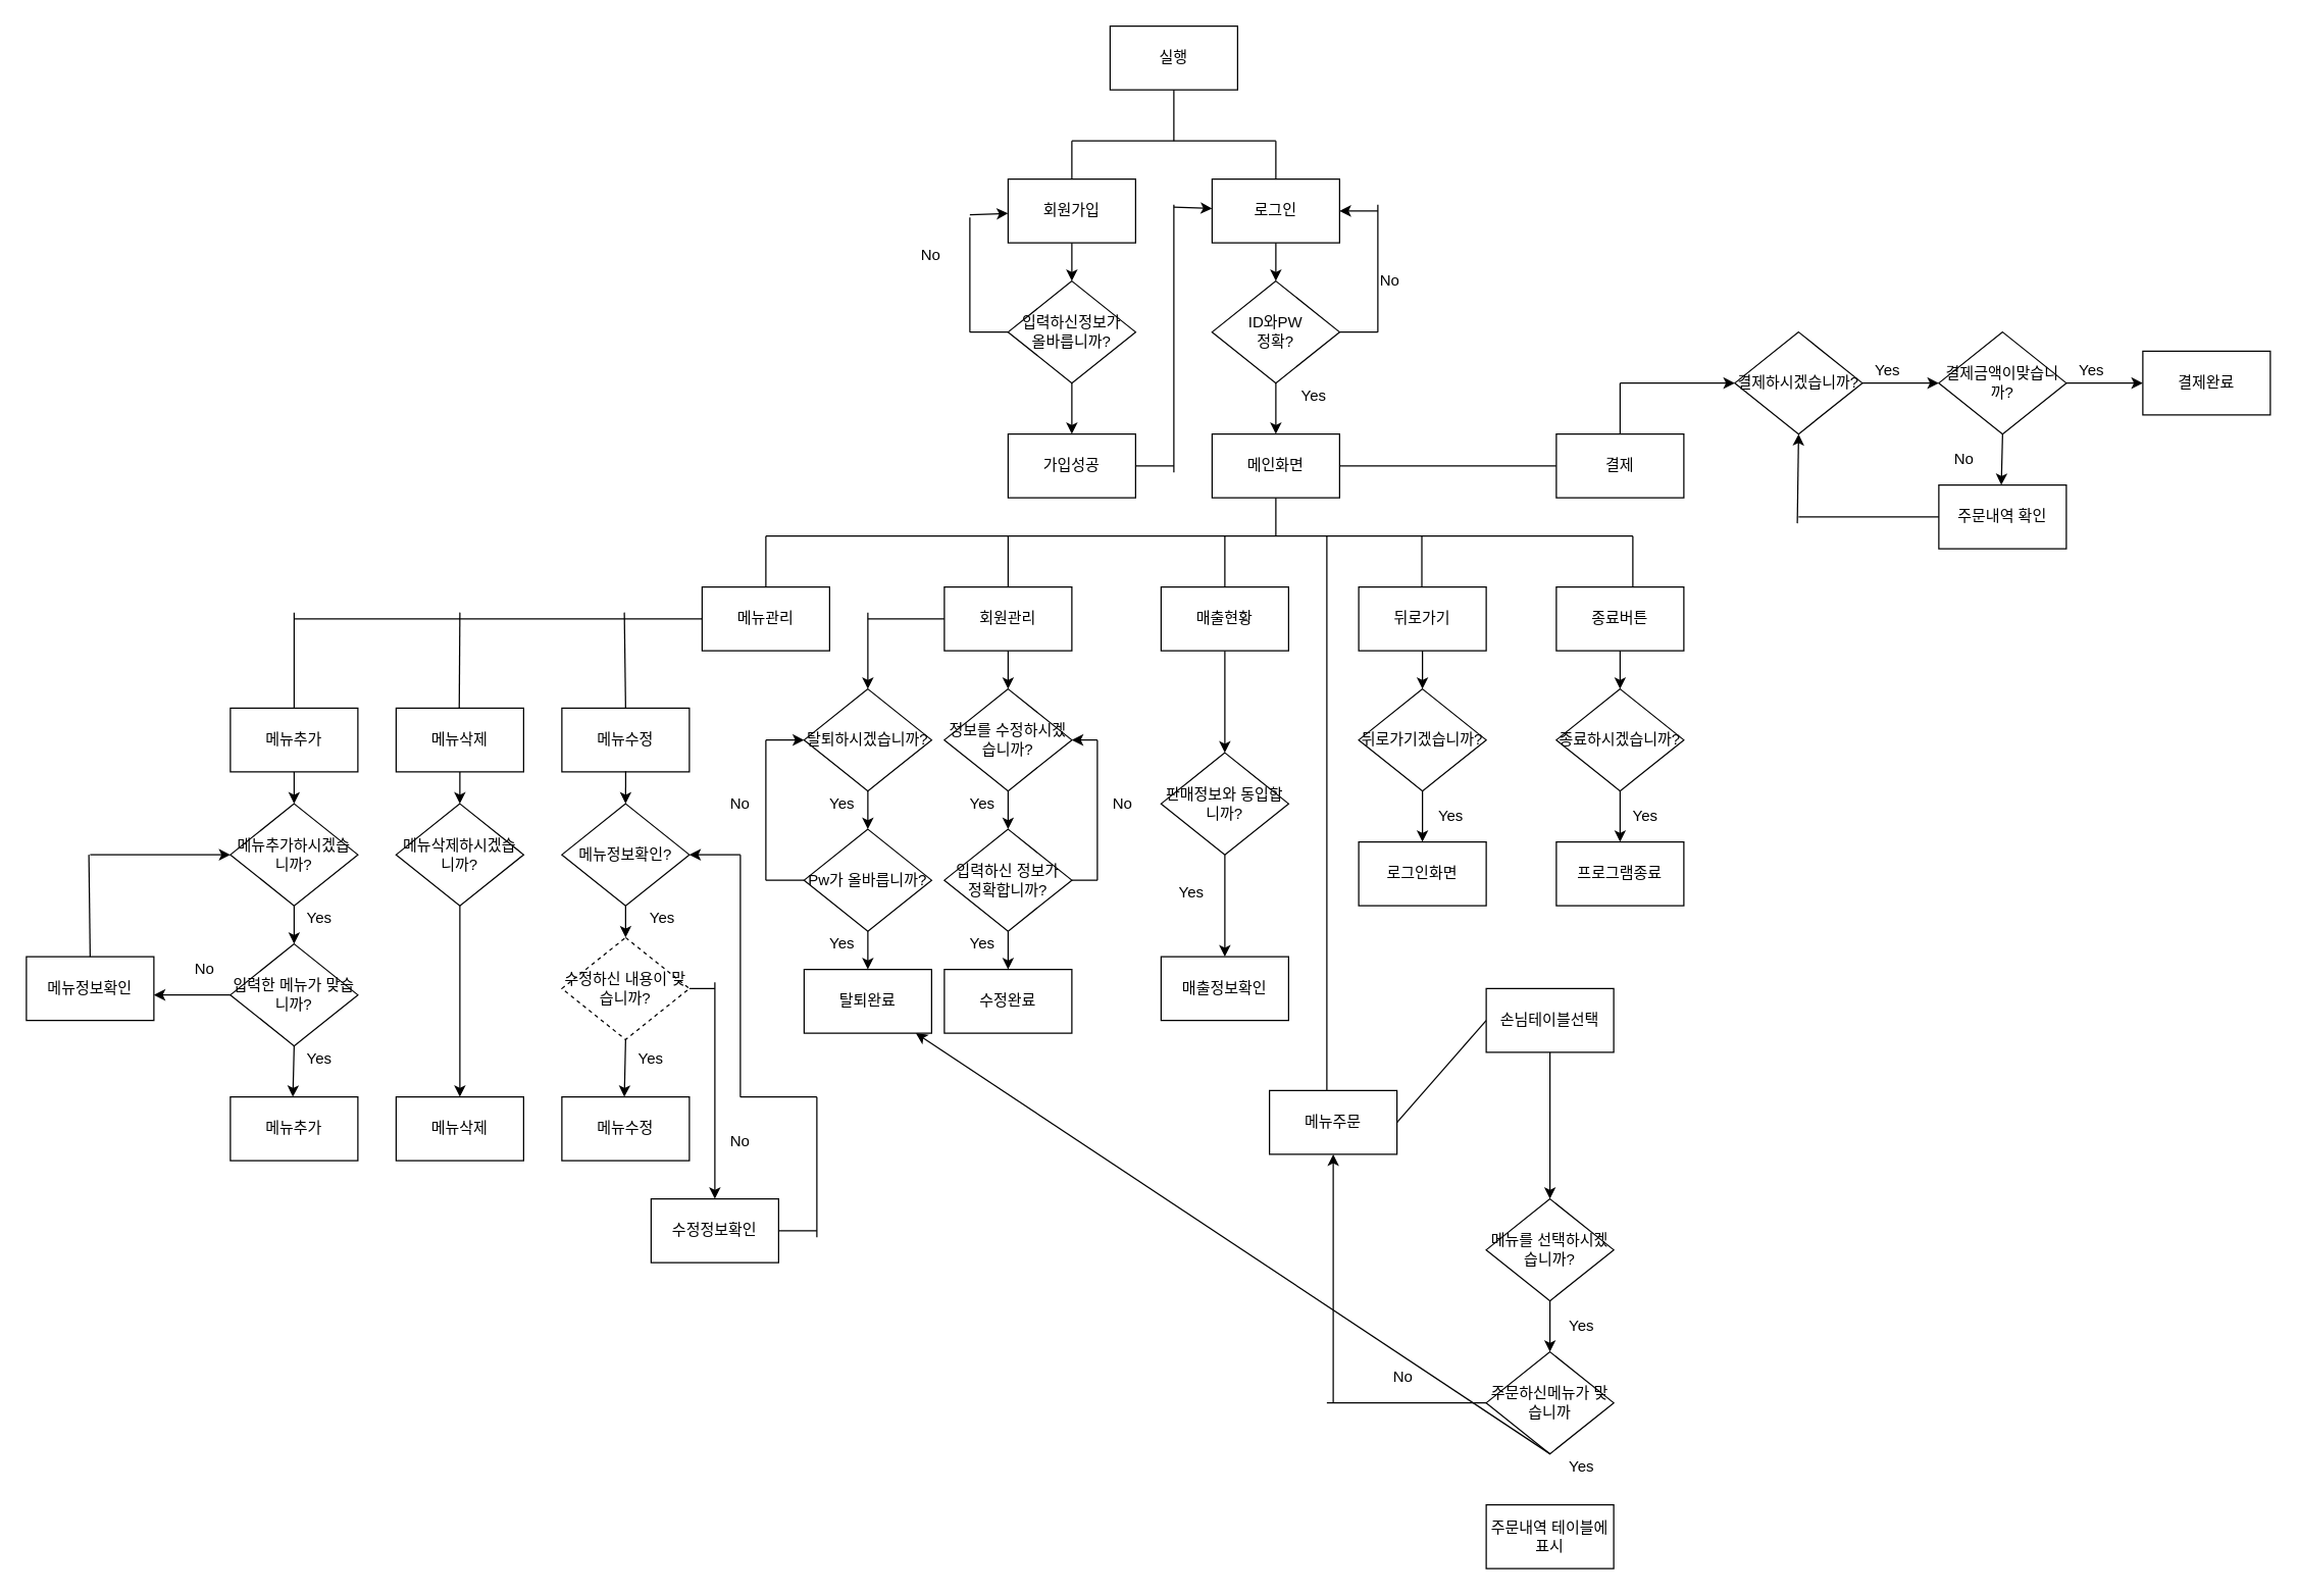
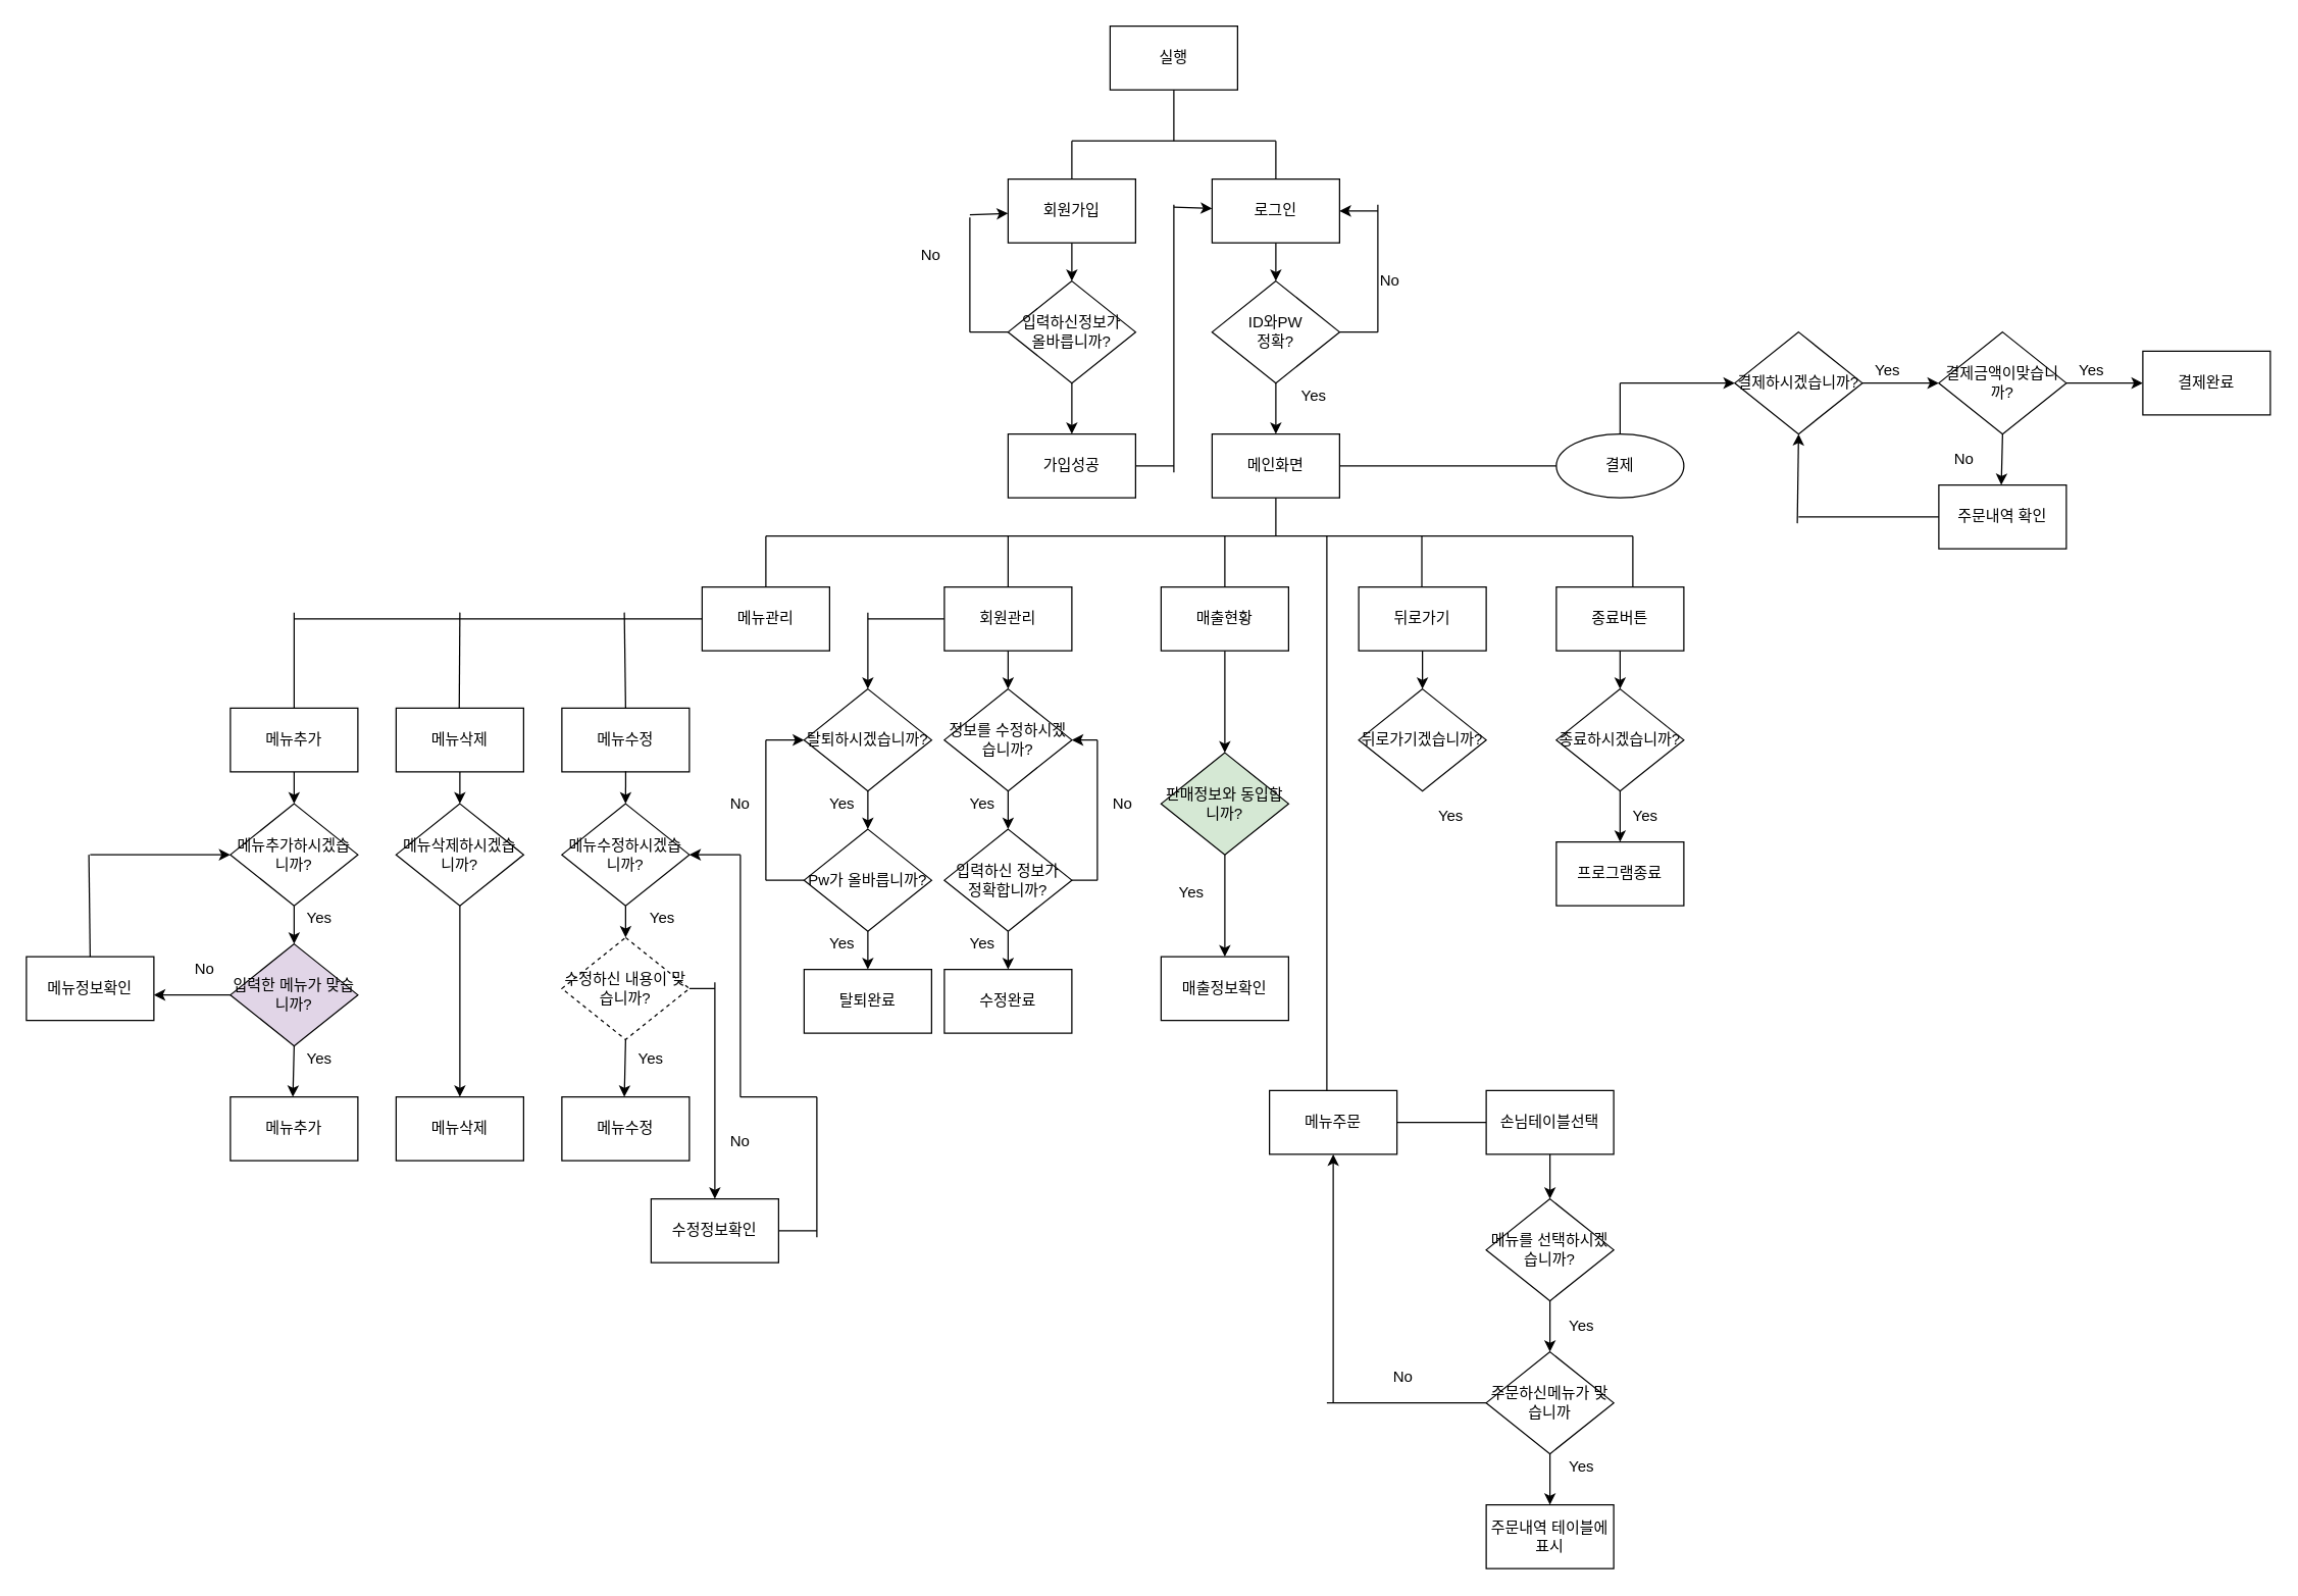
- <mxCell id="46" value="결제" style="rounded=0;whiteSpace=wrap;html=1;" vertex="1" parent="1"><mxGeometry x="1220" y="340" width="100" height="50" as="geometry" /></mxCell>
+ <mxCell id="46" value="결제" style="ellipse;whiteSpace=wrap;html=1;" vertex="1" parent="1"><mxGeometry x="1220" y="340" width="100" height="50" as="geometry" /></mxCell>
- <mxCell id="150" value="판매정보와 동입합니까?" style="rhombus;whiteSpace=wrap;html=1;" vertex="1" parent="1"><mxGeometry x="910" y="590" width="100" height="80" as="geometry" /></mxCell>
+ <mxCell id="150" value="판매정보와 동입합니까?" style="rhombus;whiteSpace=wrap;html=1;fillColor=#d5e8d4;" vertex="1" parent="1"><mxGeometry x="910" y="590" width="100" height="80" as="geometry" /></mxCell>
- <mxCell id="42" value="" style="endArrow=classic;html=1;exitX=0.5;exitY=1;exitDx=0;exitDy=0;entryX=0.5;entryY=0;entryDx=0;entryDy=0;" edge="1" parent="1" source="41" target="43"><mxGeometry width="50" height="50" relative="1" as="geometry"><mxPoint x="720" y="690" as="sourcePoint" /><mxPoint x="1150" y="660" as="targetPoint" /></mxGeometry></mxCell>
- <mxCell id="118" value="메뉴정보확인?&lt;br&gt;" style="rhombus;whiteSpace=wrap;html=1;" vertex="1" parent="1"><mxGeometry x="440" y="630" width="100" height="80" as="geometry" /></mxCell>
+ <mxCell id="118" value="메뉴수정하시겠습니까?&lt;br&gt;" style="rhombus;whiteSpace=wrap;html=1;" vertex="1" parent="1"><mxGeometry x="440" y="630" width="100" height="80" as="geometry" /></mxCell>
- <mxCell id="43" value="로그인화면" style="rounded=0;whiteSpace=wrap;html=1;" vertex="1" parent="1"><mxGeometry x="1065" y="660" width="100" height="50" as="geometry" /></mxCell>
- <mxCell id="102" value="입력한 메뉴가 맞습니까?" style="rhombus;whiteSpace=wrap;html=1;" vertex="1" parent="1"><mxGeometry x="180" y="740" width="100" height="80" as="geometry" /></mxCell>
+ <mxCell id="102" value="입력한 메뉴가 맞습니까?" style="rhombus;whiteSpace=wrap;html=1;fillColor=#e1d5e7;" vertex="1" parent="1"><mxGeometry x="180" y="740" width="100" height="80" as="geometry" /></mxCell>
- <mxCell id="137" value="손님테이블선택" style="rounded=0;whiteSpace=wrap;html=1;" vertex="1" parent="1"><mxGeometry x="1165" y="775" width="100" height="50" as="geometry" /></mxCell>
+ <mxCell id="137" value="손님테이블선택" style="rounded=0;whiteSpace=wrap;html=1;" vertex="1" parent="1"><mxGeometry x="1165" y="855" width="100" height="50" as="geometry" /></mxCell>
- <mxCell id="146" value="" style="endArrow=classic;html=1;exitX=0.5;exitY=1;exitDx=0;exitDy=0;" edge="1" parent="1" source="141" target="68"><mxGeometry width="50" height="50" relative="1" as="geometry"><mxPoint x="140" y="1210" as="sourcePoint" /><mxPoint x="1218" y="1170" as="targetPoint" /></mxGeometry></mxCell>
+ <mxCell id="146" value="" style="endArrow=classic;html=1;exitX=0.5;exitY=1;exitDx=0;exitDy=0;entryX=0.5;entryY=0;entryDx=0;entryDy=0;" edge="1" parent="1" source="141" target="147"><mxGeometry width="50" height="50" relative="1" as="geometry"><mxPoint x="140" y="1210" as="sourcePoint" /><mxPoint x="1218" y="1170" as="targetPoint" /></mxGeometry></mxCell>
